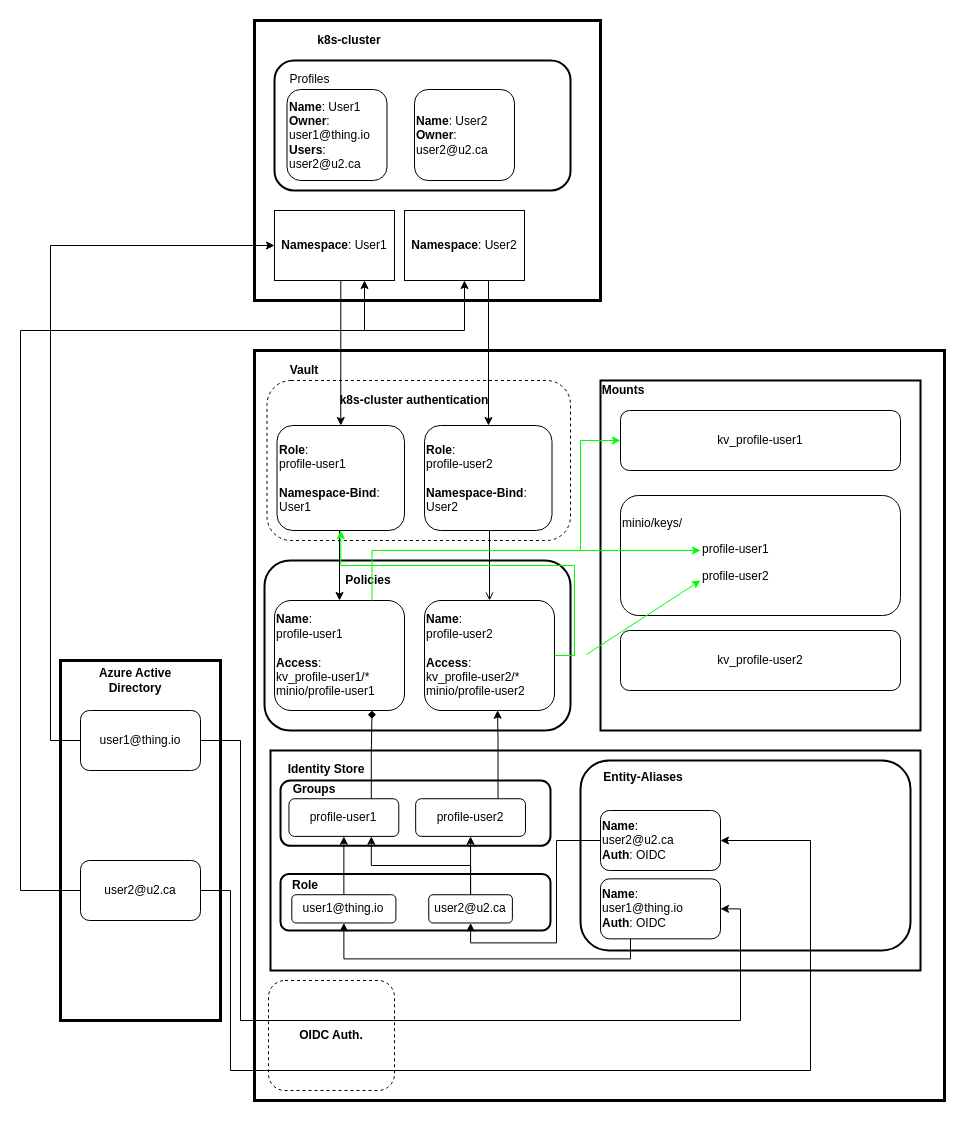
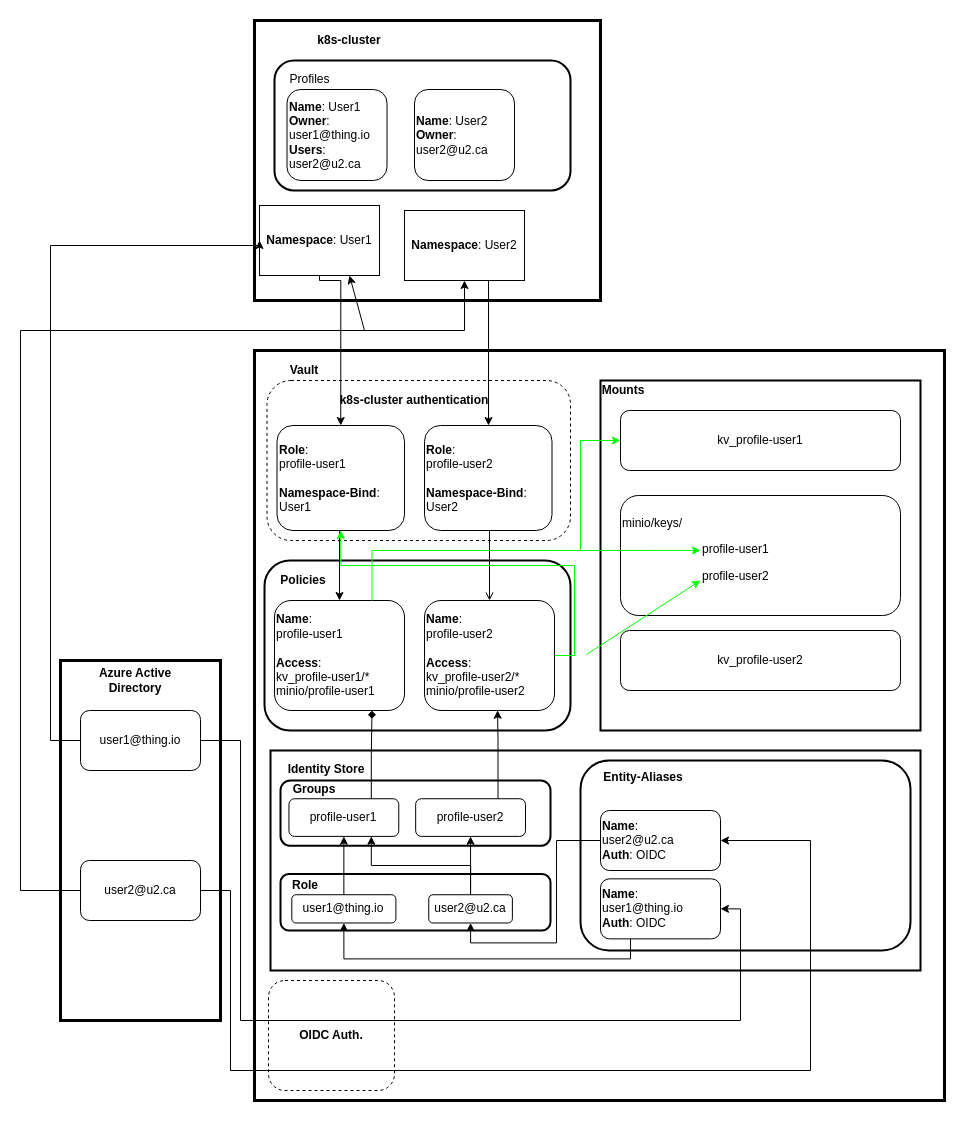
- <mxCell id="8" value="&lt;b&gt;Namespace&lt;/b&gt;: User1" style="rounded=0;whiteSpace=wrap;html=1;" parent="1" vertex="1"><mxGeometry x="274" y="210" width="120" height="70" as="geometry" /></mxCell>
+ <mxCell id="8" value="&lt;b&gt;Namespace&lt;/b&gt;: User1" style="rounded=0;whiteSpace=wrap;html=1;" parent="1" vertex="1"><mxGeometry x="259" y="205" width="120" height="70" as="geometry" /></mxCell>
- <mxCell id="17" value="Policies" style="text;html=1;strokeColor=none;fillColor=none;align=center;verticalAlign=middle;whiteSpace=wrap;rounded=0;fontStyle=1" parent="1" vertex="1"><mxGeometry x="329" y="570" width="77.5" height="20" as="geometry" /></mxCell>
+ <mxCell id="17" value="Policies" style="text;html=1;strokeColor=none;fillColor=none;align=center;verticalAlign=middle;whiteSpace=wrap;rounded=0;fontStyle=1" parent="1" vertex="1"><mxGeometry x="264" y="570" width="77.5" height="20" as="geometry" /></mxCell>
